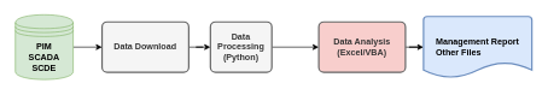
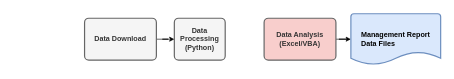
- <mxCell id="3" value="&lt;b&gt;PIM&lt;br&gt;SCADA&lt;br&gt;SCDE&lt;/b&gt;" style="shape=datastore;whiteSpace=wrap;html=1;fillColor=#d5e8d4;strokeColor=#82b366;" vertex="1" parent="1"><mxGeometry x="20" y="20" width="80" height="90" as="geometry" /></mxCell>
- <mxCell id="2" value="" style="edgeStyle=orthogonalEdgeStyle;rounded=0;orthogonalLoop=1;jettySize=auto;html=1;" edge="1" parent="1" source="3" target="5"><mxGeometry relative="1" as="geometry" /></mxCell>
- <mxCell id="6" value="" style="edgeStyle=orthogonalEdgeStyle;rounded=0;orthogonalLoop=1;jettySize=auto;html=1;" edge="1" parent="1" source="7" target="9"><mxGeometry relative="1" as="geometry" /></mxCell>
- <mxCell id="10" value="&lt;div style=&quot;text-align: left;&quot;&gt;&lt;b style=&quot;background-color: initial;&quot;&gt;Management Report&lt;/b&gt;&lt;/div&gt;&lt;b&gt;&lt;div style=&quot;text-align: left;&quot;&gt;&lt;b style=&quot;background-color: initial;&quot;&gt;Other Files&lt;/b&gt;&lt;/div&gt;&lt;/b&gt;" style="strokeWidth=2;html=1;shape=mxgraph.flowchart.document2;whiteSpace=wrap;size=0.25;fillColor=#dae8fc;strokeColor=#6c8ebf;" vertex="1" parent="1"><mxGeometry x="585" y="22.5" width="150" height="85" as="geometry" /></mxCell>
+ <mxCell id="10" value="&lt;div style=&quot;text-align: left;&quot;&gt;&lt;b style=&quot;background-color: initial;&quot;&gt;Management Report&lt;/b&gt;&lt;/div&gt;&lt;b&gt;&lt;div style=&quot;text-align: left;&quot;&gt;&lt;b style=&quot;background-color: initial;&quot;&gt;Data Files&lt;/b&gt;&lt;/div&gt;&lt;/b&gt;" style="strokeWidth=2;html=1;shape=mxgraph.flowchart.document2;whiteSpace=wrap;size=0.25;fillColor=#dae8fc;strokeColor=#6c8ebf;" vertex="1" parent="1"><mxGeometry x="585" y="22.5" width="150" height="85" as="geometry" /></mxCell>
